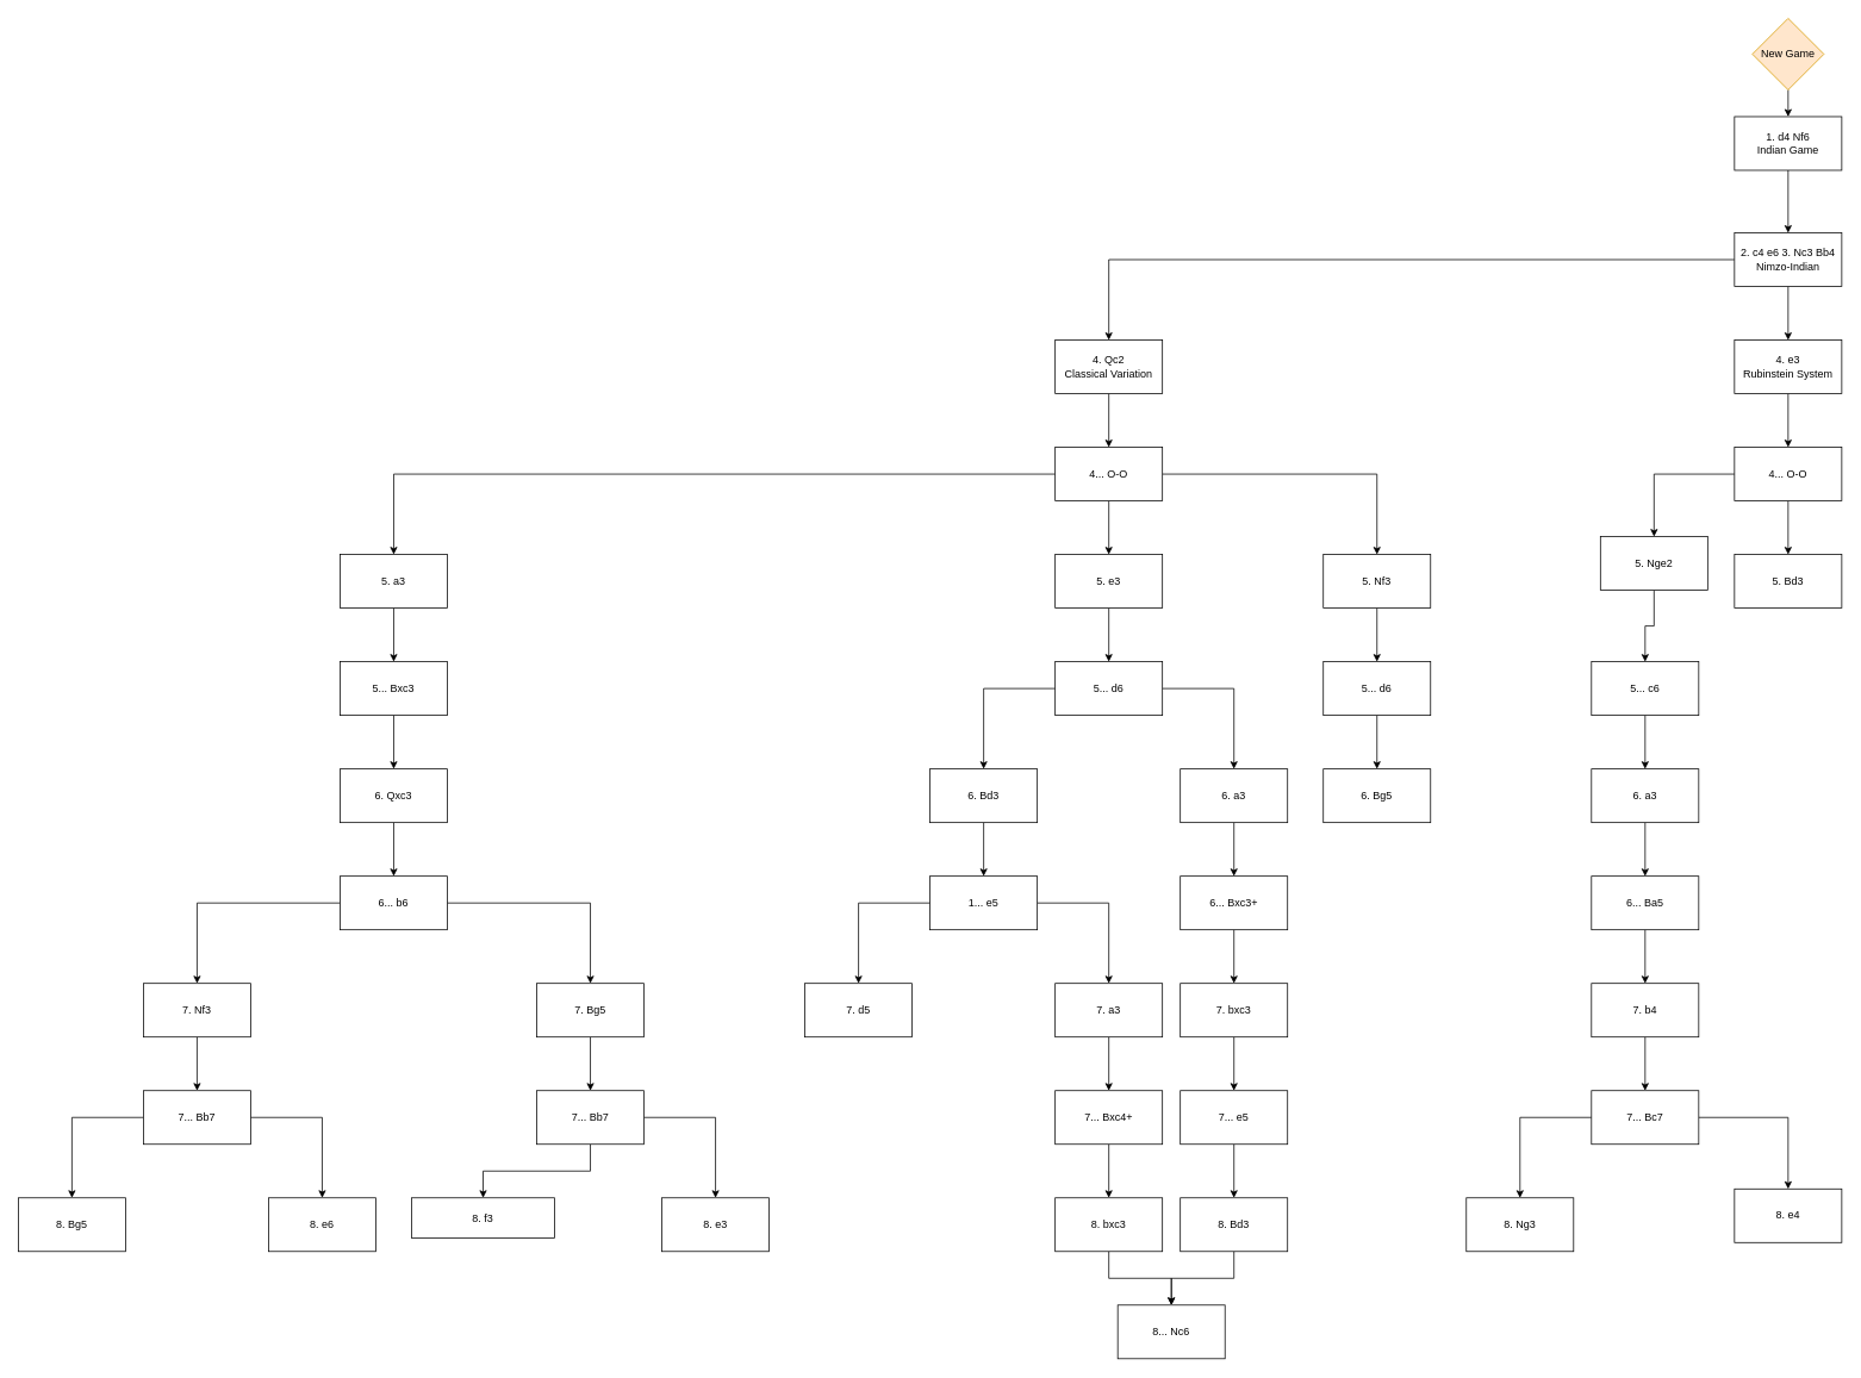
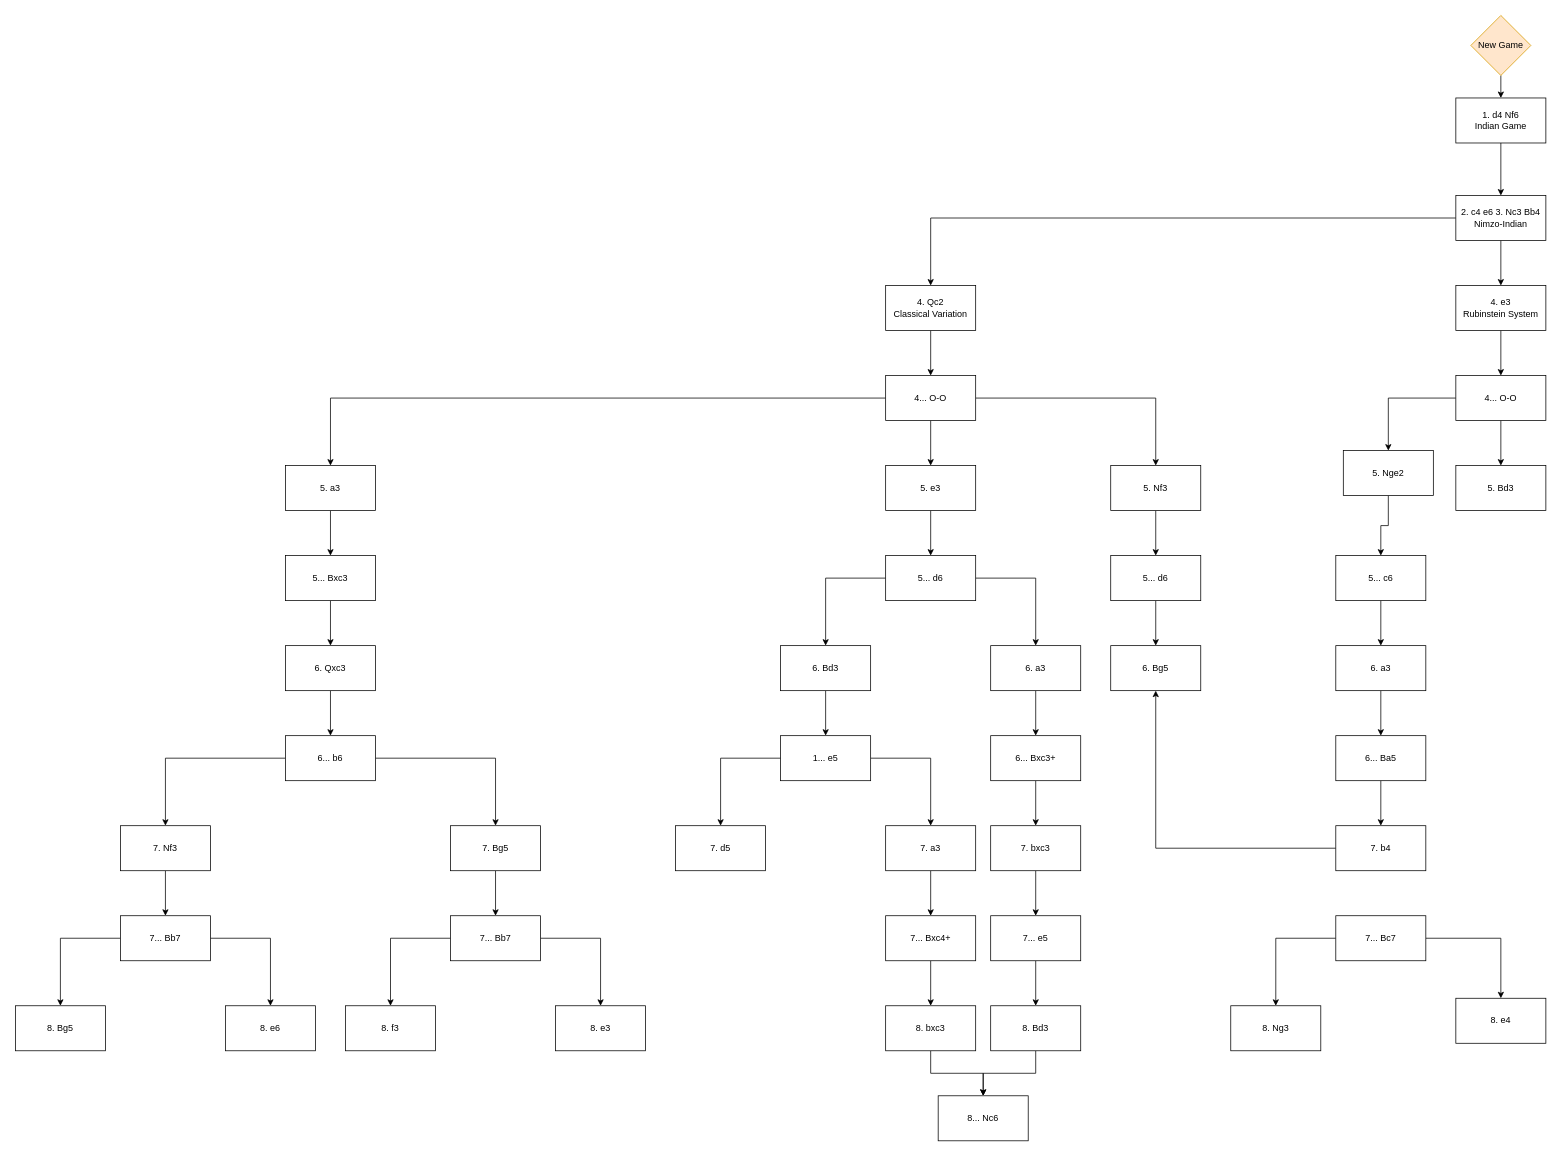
- <mxCell id="65" value="" style="edgeStyle=orthogonalEdgeStyle;rounded=0;orthogonalLoop=1;jettySize=auto;html=1;" edge="1" parent="1" source="66" target="69"><mxGeometry relative="1" as="geometry" /></mxCell>
+ <mxCell id="65" value="" style="edgeStyle=orthogonalEdgeStyle;rounded=0;orthogonalLoop=1;jettySize=auto;html=1;" edge="1" parent="1" source="66" target="47"><mxGeometry relative="1" as="geometry" /></mxCell>
- <mxCell id="36" value="8. f3" style="rounded=0;whiteSpace=wrap;html=1;fillColor=#FFFFFF;strokeColor=default;fontColor=#000000;" vertex="1" parent="1"><mxGeometry x="460" y="1340" width="160" height="45" as="geometry" /></mxCell>
+ <mxCell id="36" value="8. f3" style="rounded=0;whiteSpace=wrap;html=1;fillColor=#FFFFFF;strokeColor=default;fontColor=#000000;" vertex="1" parent="1"><mxGeometry x="460" y="1340" width="120" height="60" as="geometry" /></mxCell>
